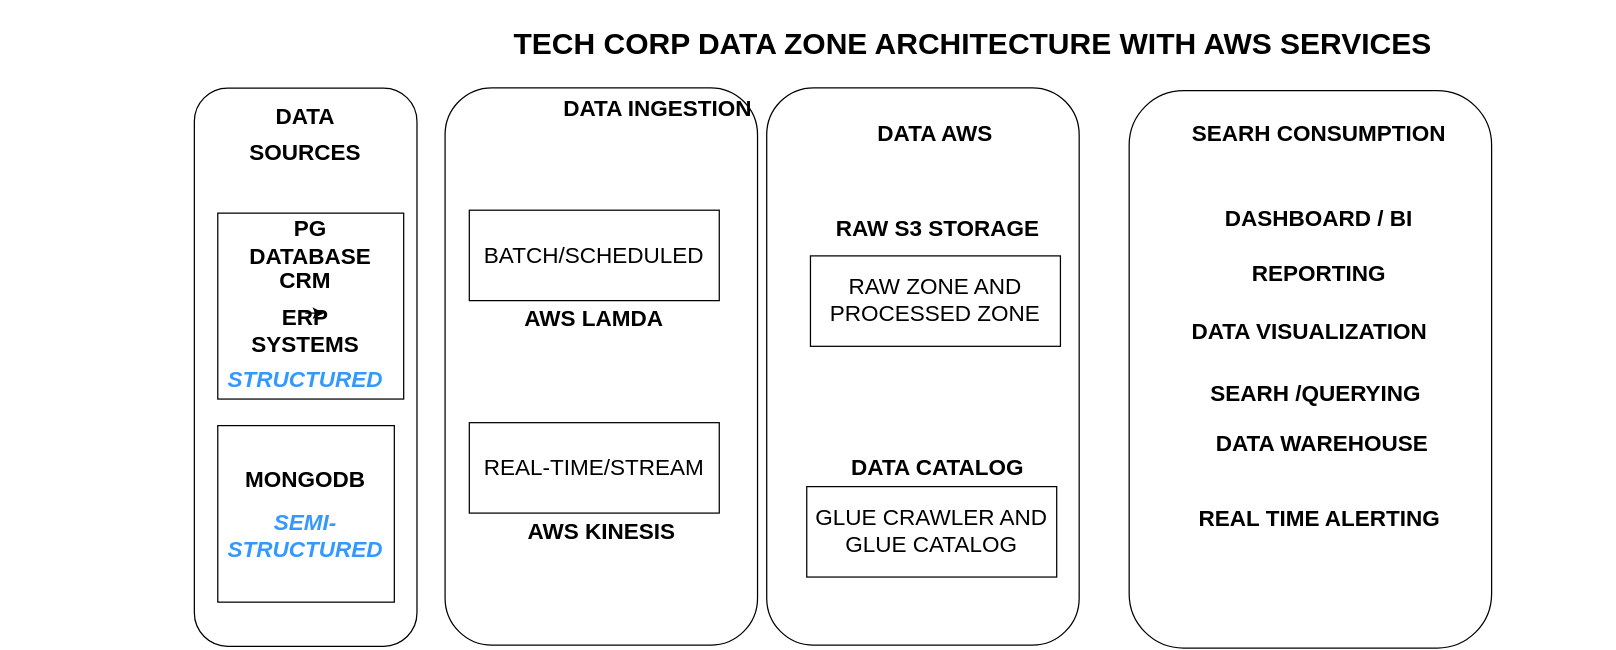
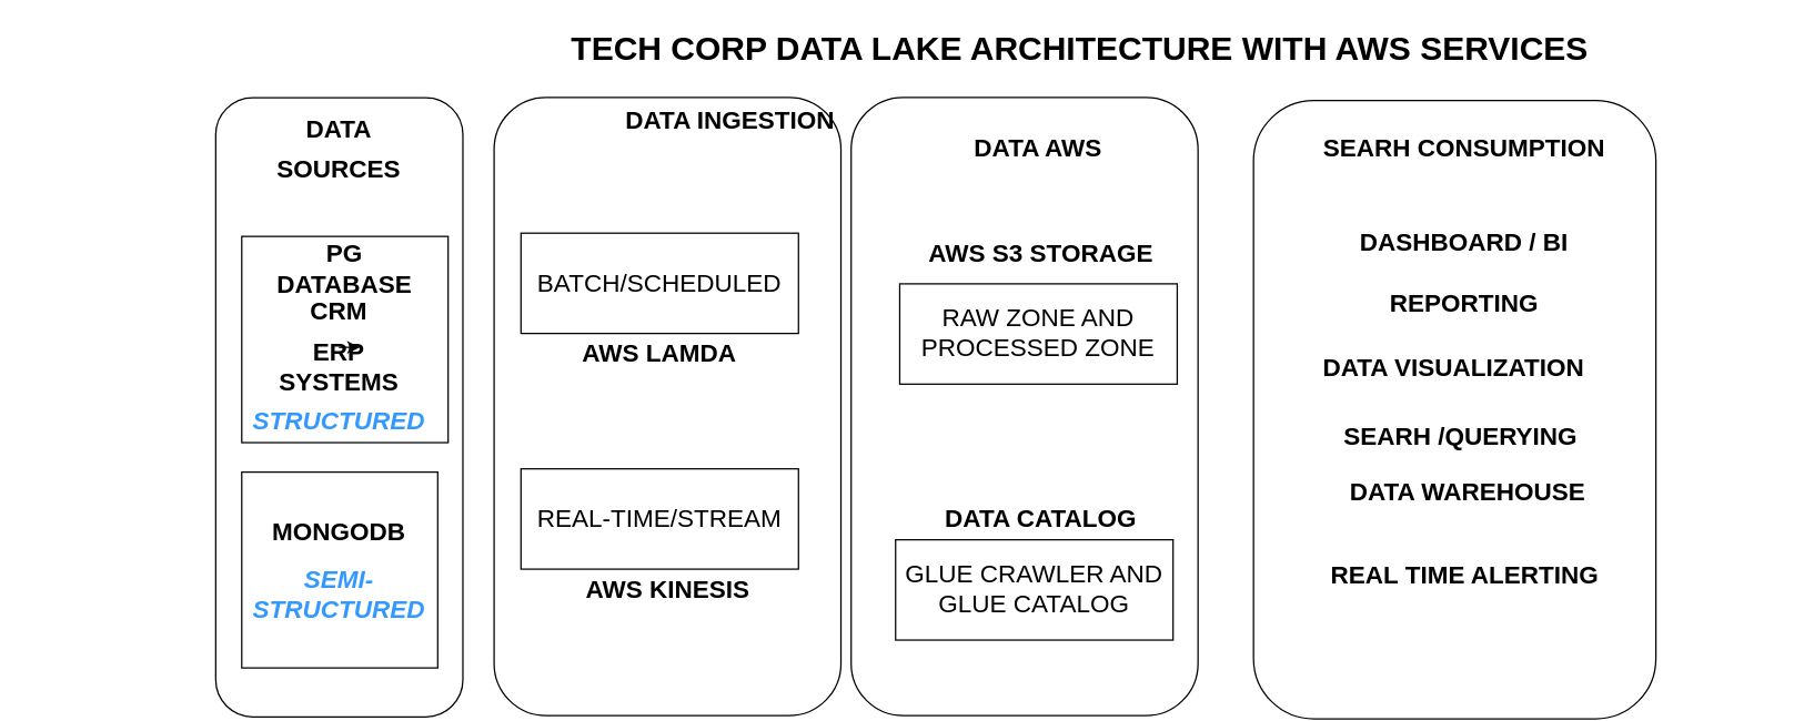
- <mxCell id="33" value="&lt;h1&gt;&lt;b&gt;&lt;font style=&quot;font-size: 24px;&quot;&gt;TECH CORP DATA ZONE ARCHITECTURE WITH AWS SERVICES&lt;/font&gt;&lt;/b&gt;&lt;/h1&gt;" style="text;html=1;align=center;verticalAlign=middle;whiteSpace=wrap;rounded=0;" vertex="1" parent="1"><mxGeometry x="392.5" y="20" width="770" height="30" as="geometry" /></mxCell>
+ <mxCell id="33" value="&lt;h1&gt;&lt;b&gt;&lt;font style=&quot;font-size: 24px;&quot;&gt;TECH CORP DATA LAKE ARCHITECTURE WITH AWS SERVICES&lt;/font&gt;&lt;/b&gt;&lt;/h1&gt;" style="text;html=1;align=center;verticalAlign=middle;whiteSpace=wrap;rounded=0;" vertex="1" parent="1"><mxGeometry x="392.5" y="20" width="770" height="30" as="geometry" /></mxCell>
- <mxCell id="20" value="&lt;div&gt;&lt;b&gt;&lt;font style=&quot;font-size: 18px;&quot;&gt;RAW S3 STORAGE&lt;/font&gt;&lt;/b&gt;&lt;/div&gt;" style="text;html=1;align=center;verticalAlign=middle;whiteSpace=wrap;rounded=0;" vertex="1" parent="1"><mxGeometry x="655" y="167.65" width="190" height="30" as="geometry" /></mxCell>
+ <mxCell id="20" value="&lt;div&gt;&lt;b&gt;&lt;font style=&quot;font-size: 18px;&quot;&gt;AWS S3 STORAGE&lt;/font&gt;&lt;/b&gt;&lt;/div&gt;" style="text;html=1;align=center;verticalAlign=middle;whiteSpace=wrap;rounded=0;" vertex="1" parent="1"><mxGeometry x="655" y="167.65" width="190" height="30" as="geometry" /></mxCell>
